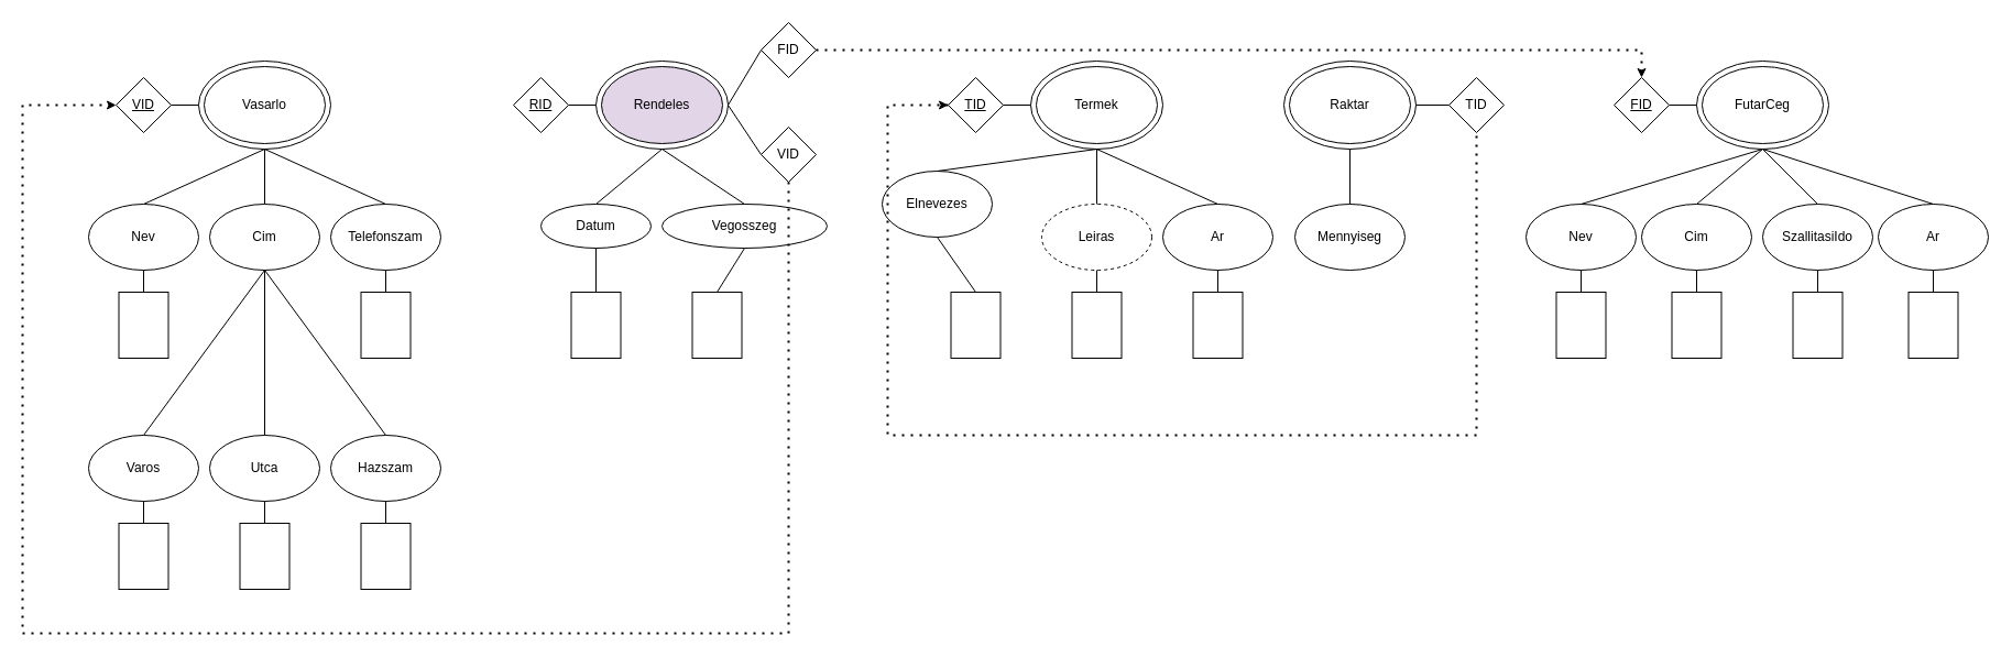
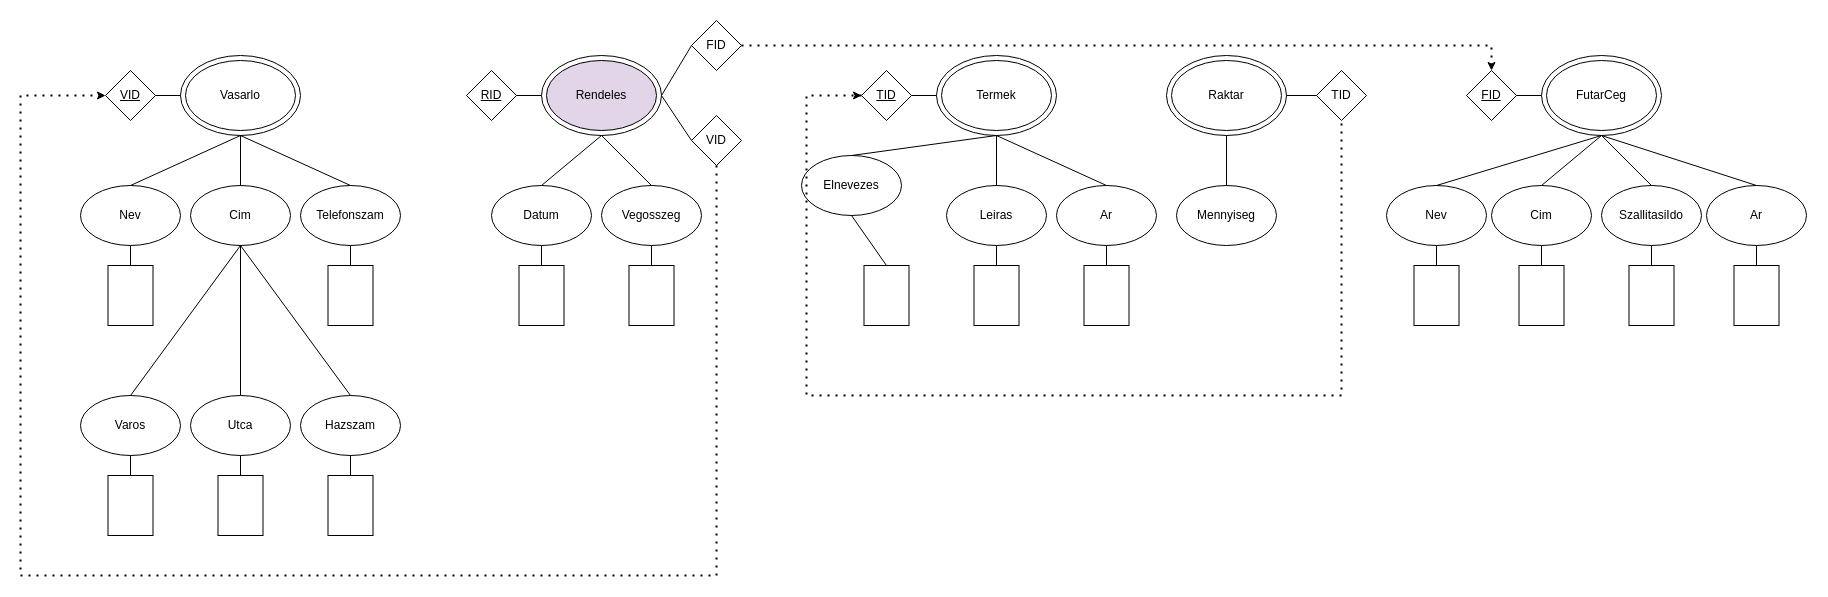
- <mxCell id="49" value="Datum" style="ellipse;whiteSpace=wrap;html=1;" parent="1" vertex="1"><mxGeometry x="491" y="185" width="100" height="40" as="geometry" /></mxCell>
+ <mxCell id="49" value="Datum" style="ellipse;whiteSpace=wrap;html=1;" parent="1" vertex="1"><mxGeometry x="491" y="185" width="100" height="60" as="geometry" /></mxCell>
- <mxCell id="50" value="Vegosszeg" style="ellipse;whiteSpace=wrap;html=1;" parent="1" vertex="1"><mxGeometry x="601" y="185" width="150" height="40" as="geometry" /></mxCell>
+ <mxCell id="50" value="Vegosszeg" style="ellipse;whiteSpace=wrap;html=1;" parent="1" vertex="1"><mxGeometry x="601" y="185" width="100" height="60" as="geometry" /></mxCell>
- <mxCell id="33" value="Leiras" style="ellipse;whiteSpace=wrap;html=1;dashed=1;" parent="1" vertex="1"><mxGeometry x="946" y="185" width="100" height="60" as="geometry" /></mxCell>
+ <mxCell id="33" value="Leiras" style="ellipse;whiteSpace=wrap;html=1;" parent="1" vertex="1"><mxGeometry x="946" y="185" width="100" height="60" as="geometry" /></mxCell>
